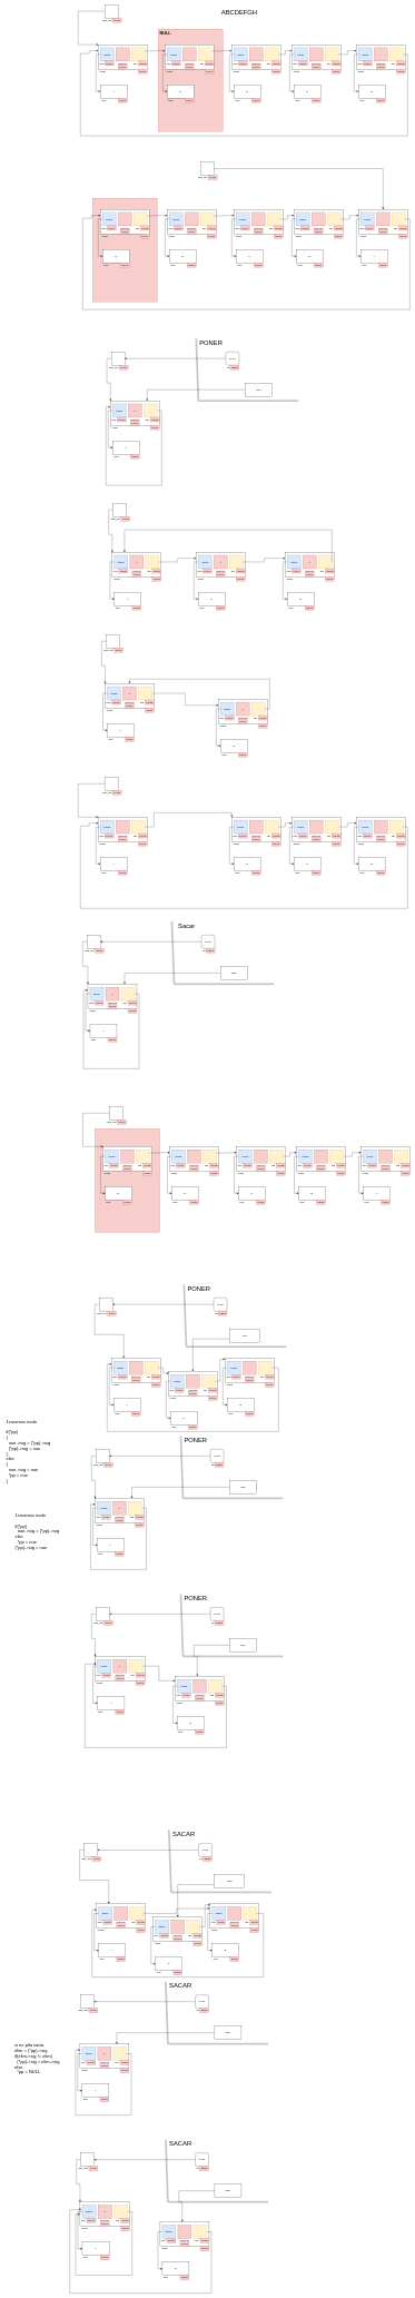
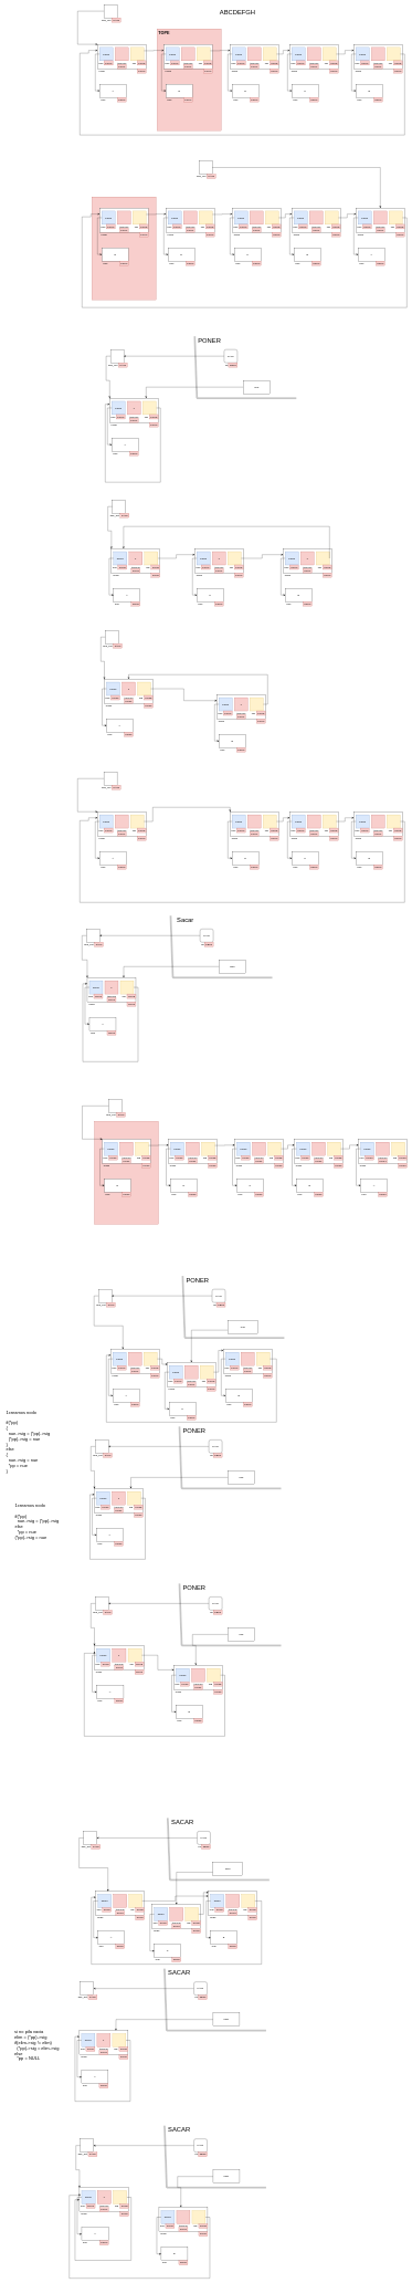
- <mxCell id="985" value="NULL" style="text;html=1;align=center;verticalAlign=middle;resizable=0;points=[];autosize=1;strokeColor=none;fontStyle=1;fontSize=19;" parent="1" vertex="1"><mxGeometry x="706" y="135" width="70" height="30" as="geometry" /></mxCell>
+ <mxCell id="985" value="TOPE" style="text;html=1;align=center;verticalAlign=middle;resizable=0;points=[];autosize=1;strokeColor=none;fontStyle=1;fontSize=19;" parent="1" vertex="1"><mxGeometry x="706" y="135" width="70" height="30" as="geometry" /></mxCell>
